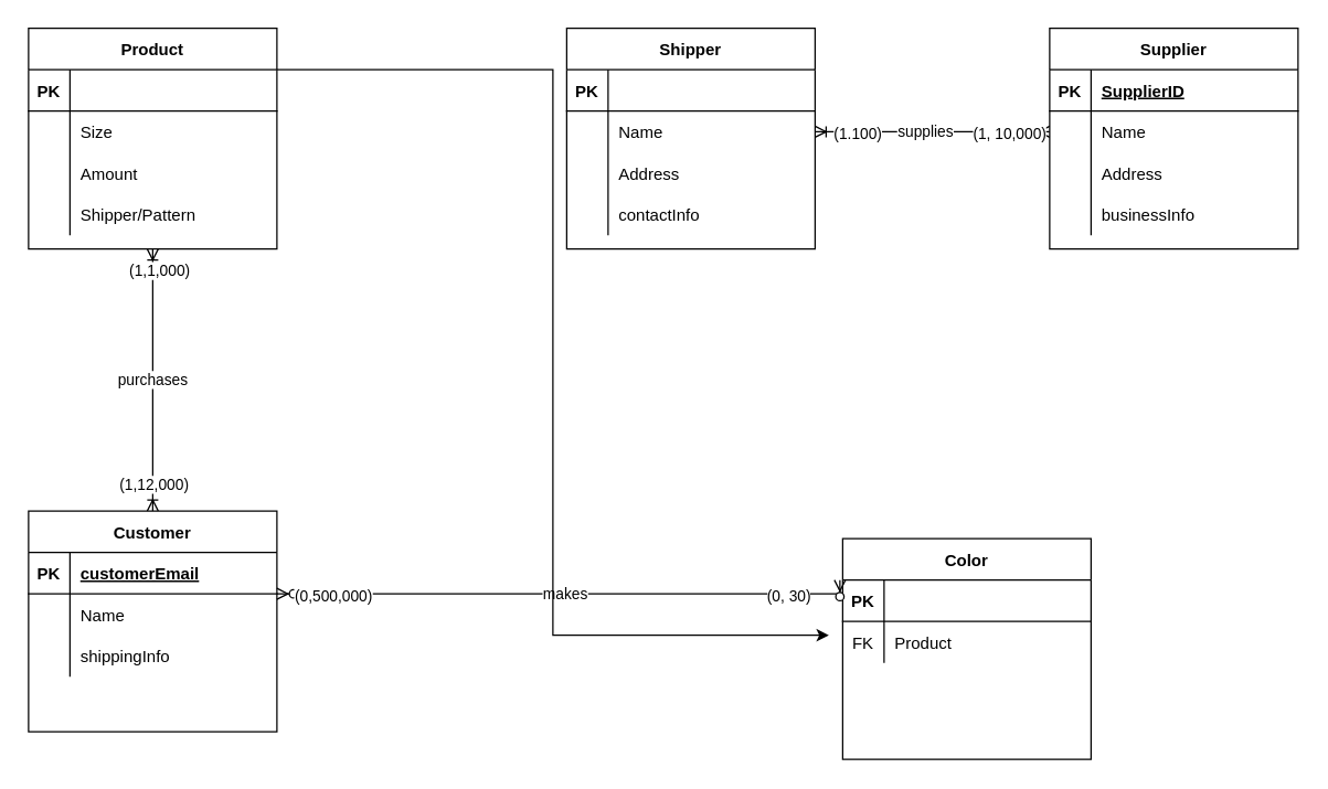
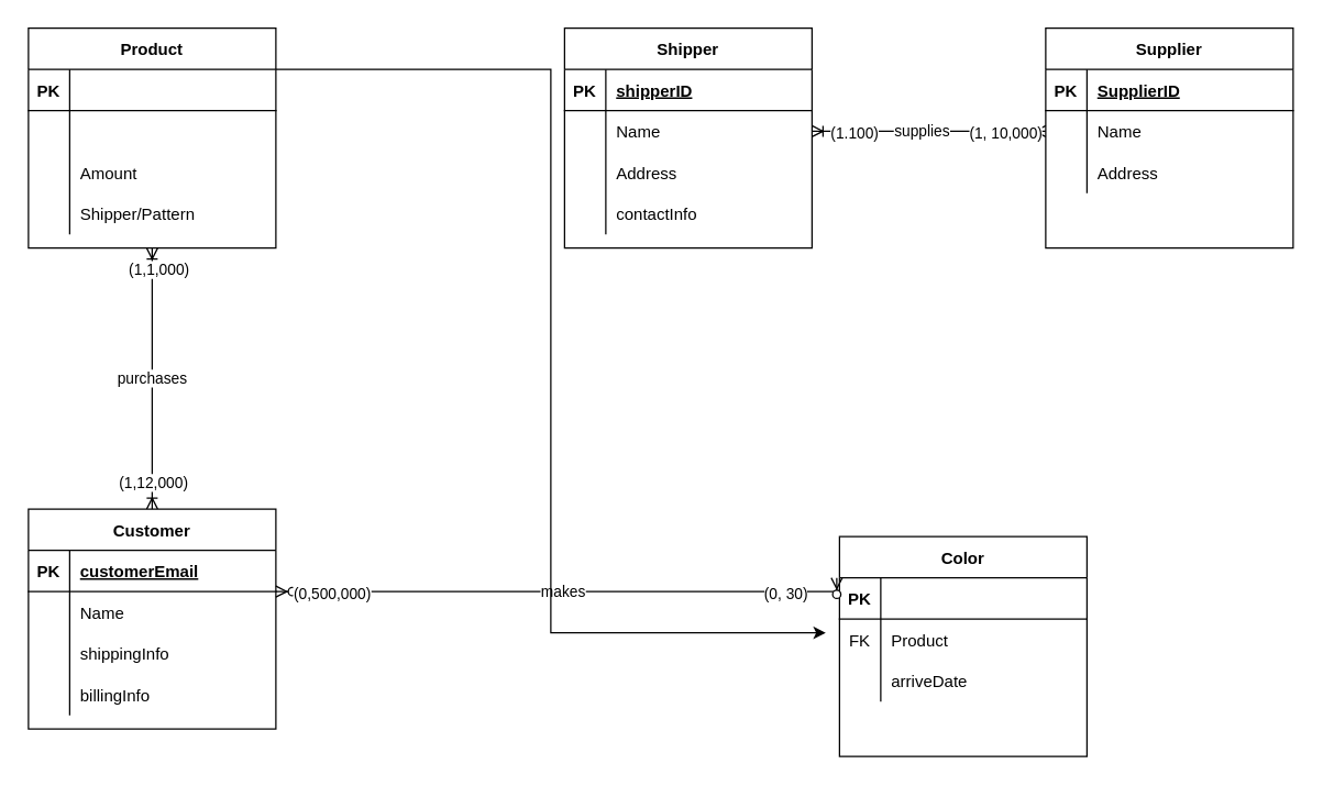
+ <mxCell id="17" value="shipperID" style="shape=partialRectangle;connectable=0;fillColor=none;top=0;left=0;bottom=0;right=0;align=left;spacingLeft=6;fontStyle=5;overflow=hidden;" vertex="1" parent="15"><mxGeometry x="30" width="150" height="30" as="geometry" /></mxCell>
- <mxCell id="7" value="Size" style="shape=partialRectangle;connectable=0;fillColor=none;top=0;left=0;bottom=0;right=0;align=left;spacingLeft=6;overflow=hidden;" vertex="1" parent="5"><mxGeometry x="30" width="150" height="30" as="geometry" /></mxCell>
- <mxCell id="39" value="businessInfo" style="shape=partialRectangle;connectable=0;fillColor=none;top=0;left=0;bottom=0;right=0;align=left;spacingLeft=6;overflow=hidden;" vertex="1" parent="37"><mxGeometry x="30" width="150" height="30" as="geometry" /></mxCell>
+ <mxCell id="64" value="arriveDate" style="shape=partialRectangle;connectable=0;fillColor=none;top=0;left=0;bottom=0;right=0;align=left;spacingLeft=6;overflow=hidden;" vertex="1" parent="62"><mxGeometry x="30" width="150" height="30" as="geometry" /></mxCell>
+ <mxCell id="55" value="billingInfo" style="shape=partialRectangle;connectable=0;fillColor=none;top=0;left=0;bottom=0;right=0;align=left;spacingLeft=6;overflow=hidden;" vertex="1" parent="53"><mxGeometry x="30" width="150" height="30" as="geometry" /></mxCell>
